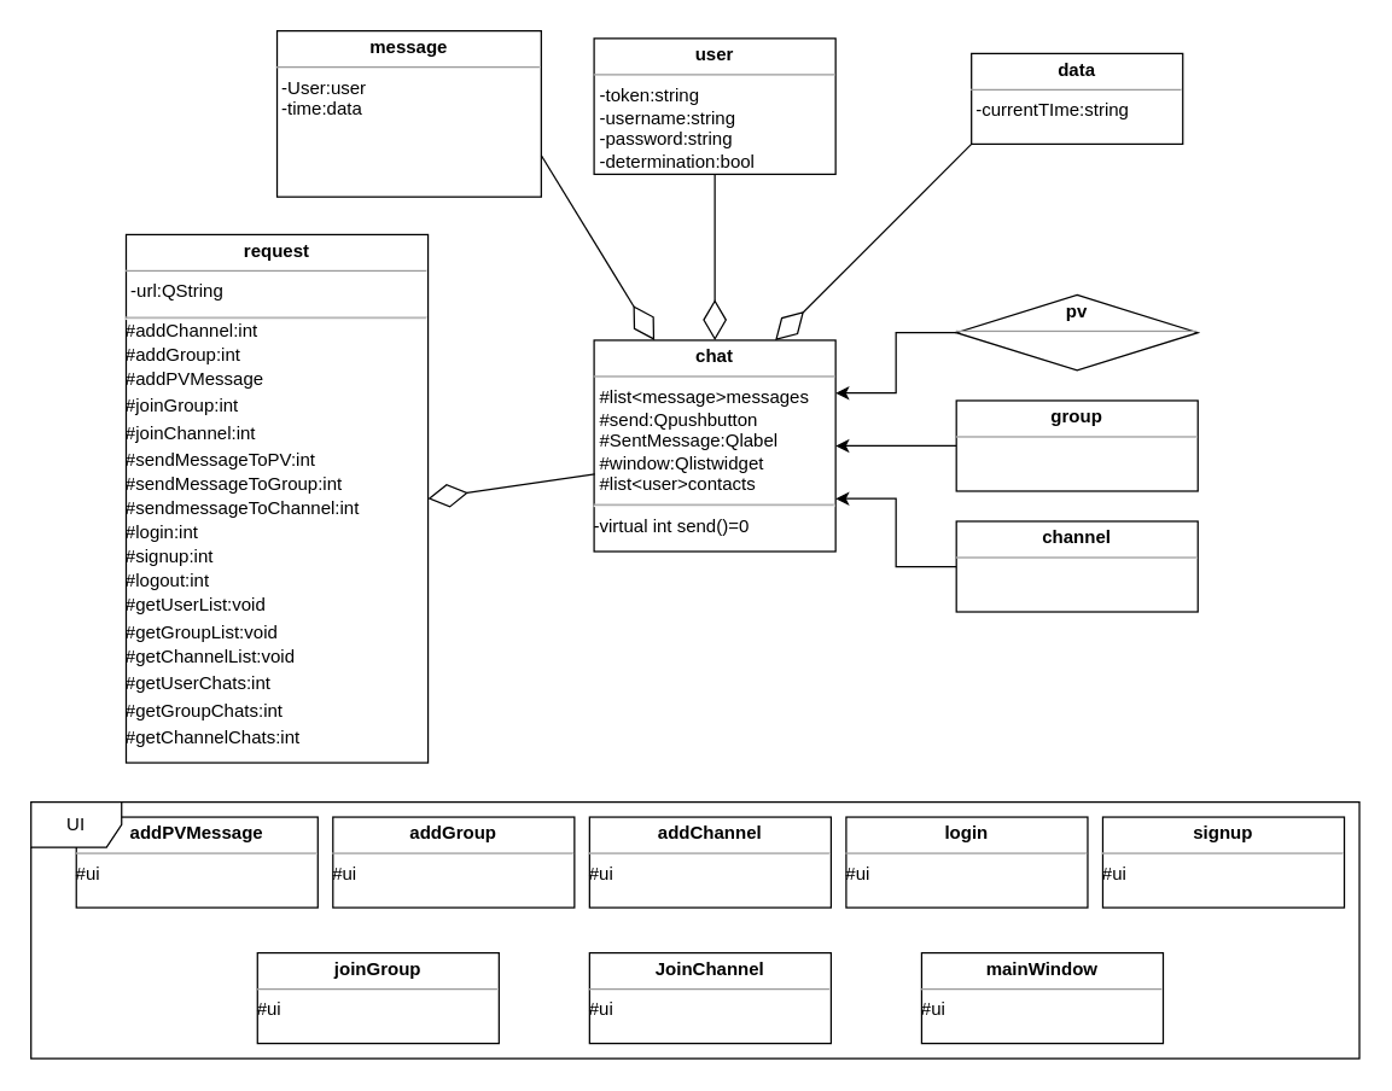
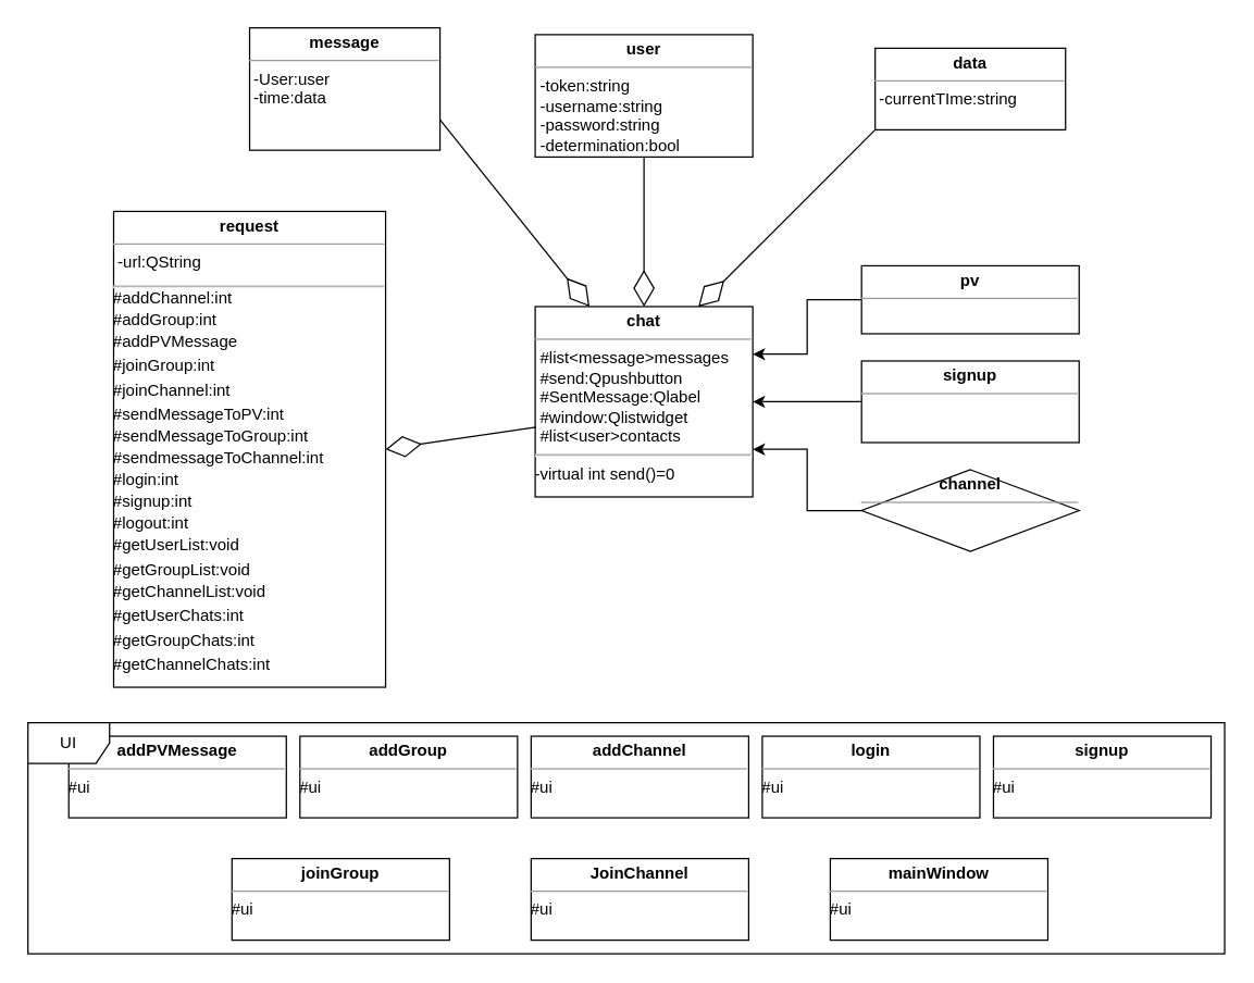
- <mxCell id="11" value="&lt;p style=&quot;margin:0px;margin-top:4px;text-align:center;&quot;&gt;&lt;b&gt;message&lt;/b&gt;&lt;/p&gt;&lt;hr size=&quot;1&quot;&gt;&lt;div style=&quot;height:2px;&quot;&gt;&amp;nbsp;-User:user&lt;/div&gt;&lt;div style=&quot;height:2px;&quot;&gt;&lt;br&gt;&lt;/div&gt;&lt;div style=&quot;height:2px;&quot;&gt;&lt;br&gt;&lt;/div&gt;&lt;div style=&quot;height:2px;&quot;&gt;&lt;br&gt;&lt;/div&gt;&lt;div style=&quot;height:2px;&quot;&gt;&lt;br&gt;&lt;/div&gt;&lt;div style=&quot;height:2px;&quot;&gt;&lt;br&gt;&lt;/div&gt;&lt;div style=&quot;height:2px;&quot;&gt;&lt;br&gt;&lt;/div&gt;&lt;div style=&quot;height:2px;&quot;&gt;&amp;nbsp;-time:data&lt;/div&gt;&lt;div style=&quot;height:2px;&quot;&gt;&lt;br&gt;&lt;/div&gt;" style="verticalAlign=top;align=left;overflow=fill;fontSize=12;fontFamily=Helvetica;html=1;whiteSpace=wrap;" parent="1" vertex="1"><mxGeometry x="183" y="20" width="175" height="110" as="geometry" /></mxCell>
+ <mxCell id="11" value="&lt;p style=&quot;margin:0px;margin-top:4px;text-align:center;&quot;&gt;&lt;b&gt;message&lt;/b&gt;&lt;/p&gt;&lt;hr size=&quot;1&quot;&gt;&lt;div style=&quot;height:2px;&quot;&gt;&amp;nbsp;-User:user&lt;/div&gt;&lt;div style=&quot;height:2px;&quot;&gt;&lt;br&gt;&lt;/div&gt;&lt;div style=&quot;height:2px;&quot;&gt;&lt;br&gt;&lt;/div&gt;&lt;div style=&quot;height:2px;&quot;&gt;&lt;br&gt;&lt;/div&gt;&lt;div style=&quot;height:2px;&quot;&gt;&lt;br&gt;&lt;/div&gt;&lt;div style=&quot;height:2px;&quot;&gt;&lt;br&gt;&lt;/div&gt;&lt;div style=&quot;height:2px;&quot;&gt;&lt;br&gt;&lt;/div&gt;&lt;div style=&quot;height:2px;&quot;&gt;&amp;nbsp;-time:data&lt;/div&gt;&lt;div style=&quot;height:2px;&quot;&gt;&lt;br&gt;&lt;/div&gt;" style="verticalAlign=top;align=left;overflow=fill;fontSize=12;fontFamily=Helvetica;html=1;whiteSpace=wrap;" parent="1" vertex="1"><mxGeometry x="183" y="20" width="140" height="90" as="geometry" /></mxCell>
- <mxCell id="10" value="&lt;p style=&quot;margin:0px;margin-top:4px;text-align:center;&quot;&gt;&lt;b&gt;pv&lt;/b&gt;&lt;/p&gt;&lt;hr size=&quot;1&quot;&gt;&lt;div style=&quot;height:2px;&quot;&gt;&lt;br&gt;&lt;/div&gt;" style="rhombus;verticalAlign=top;align=left;overflow=fill;fontSize=12;fontFamily=Helvetica;html=1;whiteSpace=wrap;" parent="1" vertex="1"><mxGeometry x="633" y="195" width="160" height="50" as="geometry" /></mxCell>
+ <mxCell id="10" value="&lt;p style=&quot;margin:0px;margin-top:4px;text-align:center;&quot;&gt;&lt;b&gt;pv&lt;/b&gt;&lt;/p&gt;&lt;hr size=&quot;1&quot;&gt;&lt;div style=&quot;height:2px;&quot;&gt;&lt;br&gt;&lt;/div&gt;" style="verticalAlign=top;align=left;overflow=fill;fontSize=12;fontFamily=Helvetica;html=1;whiteSpace=wrap;" parent="1" vertex="1"><mxGeometry x="633" y="195" width="160" height="50" as="geometry" /></mxCell>
- <mxCell id="8" value="&lt;p style=&quot;margin:0px;margin-top:4px;text-align:center;&quot;&gt;&lt;b&gt;group&lt;/b&gt;&lt;/p&gt;&lt;hr size=&quot;1&quot;&gt;&lt;div style=&quot;height:2px;&quot;&gt;&lt;/div&gt;" style="verticalAlign=top;align=left;overflow=fill;fontSize=12;fontFamily=Helvetica;html=1;whiteSpace=wrap;" parent="1" vertex="1"><mxGeometry x="633" y="265" width="160" height="60" as="geometry" /></mxCell>
+ <mxCell id="8" value="&lt;p style=&quot;margin:0px;margin-top:4px;text-align:center;&quot;&gt;&lt;b&gt;signup&lt;/b&gt;&lt;/p&gt;&lt;hr size=&quot;1&quot;&gt;&lt;div style=&quot;height:2px;&quot;&gt;&lt;/div&gt;" style="verticalAlign=top;align=left;overflow=fill;fontSize=12;fontFamily=Helvetica;html=1;whiteSpace=wrap;" parent="1" vertex="1"><mxGeometry x="633" y="265" width="160" height="60" as="geometry" /></mxCell>
- <mxCell id="6" value="&lt;p style=&quot;margin:0px;margin-top:4px;text-align:center;&quot;&gt;&lt;b&gt;channel&lt;/b&gt;&lt;/p&gt;&lt;hr size=&quot;1&quot;&gt;&lt;div style=&quot;height:2px;&quot;&gt;&lt;/div&gt;" style="verticalAlign=top;align=left;overflow=fill;fontSize=12;fontFamily=Helvetica;html=1;whiteSpace=wrap;" parent="1" vertex="1"><mxGeometry x="633" y="345" width="160" height="60" as="geometry" /></mxCell>
+ <mxCell id="6" value="&lt;p style=&quot;margin:0px;margin-top:4px;text-align:center;&quot;&gt;&lt;b&gt;channel&lt;/b&gt;&lt;/p&gt;&lt;hr size=&quot;1&quot;&gt;&lt;div style=&quot;height:2px;&quot;&gt;&lt;/div&gt;" style="rhombus;verticalAlign=top;align=left;overflow=fill;fontSize=12;fontFamily=Helvetica;html=1;whiteSpace=wrap;" parent="1" vertex="1"><mxGeometry x="633" y="345" width="160" height="60" as="geometry" /></mxCell>
